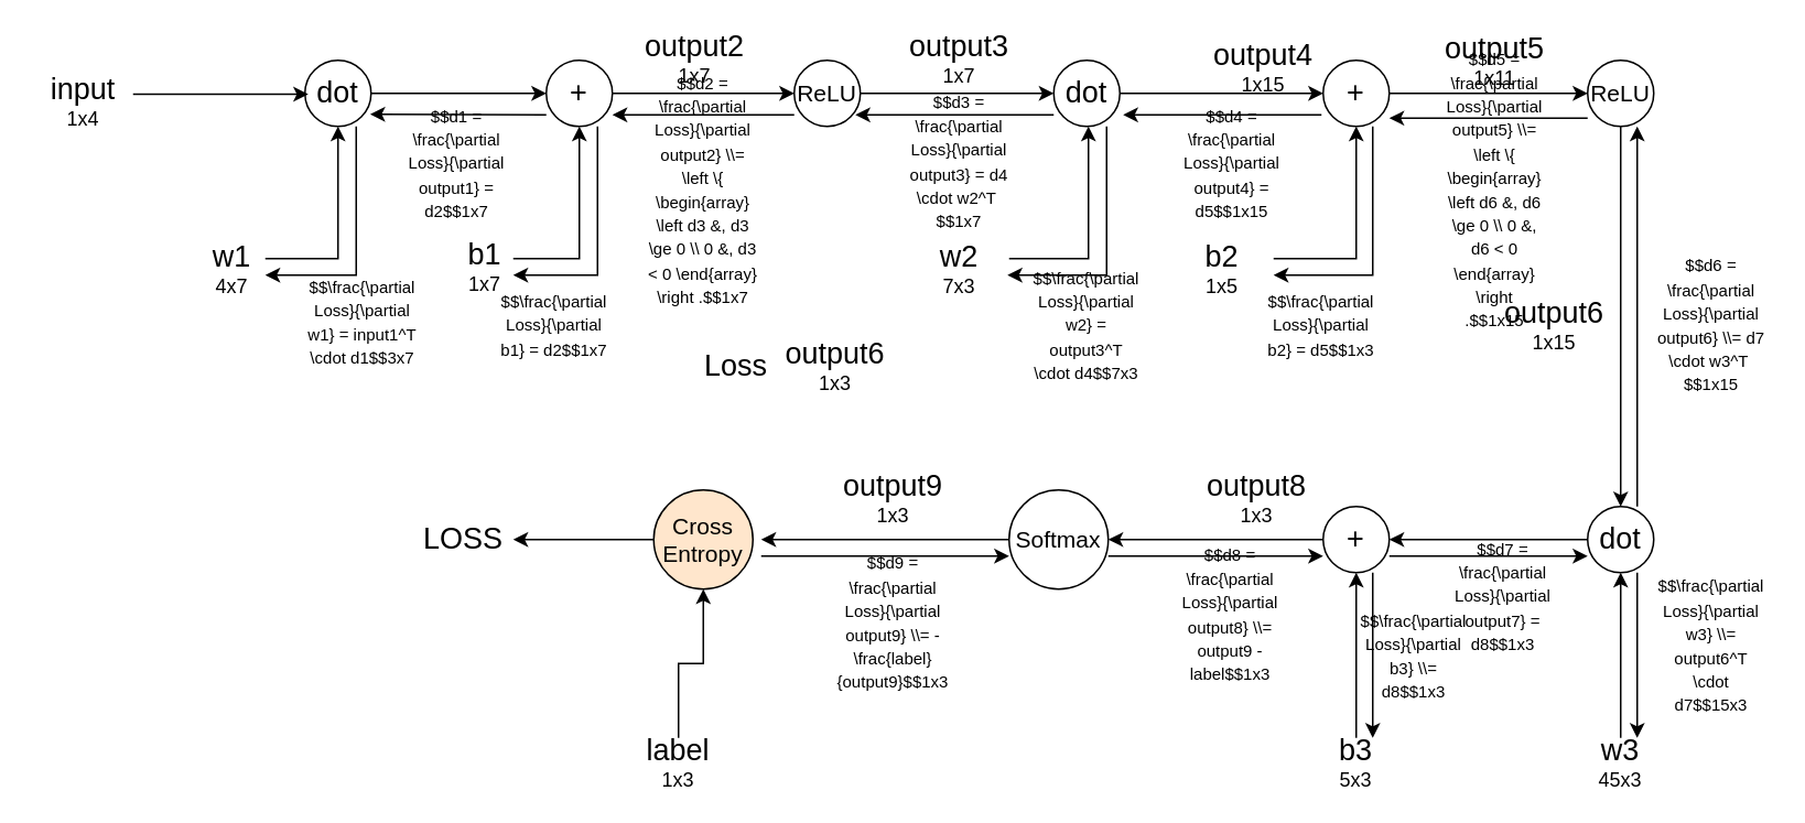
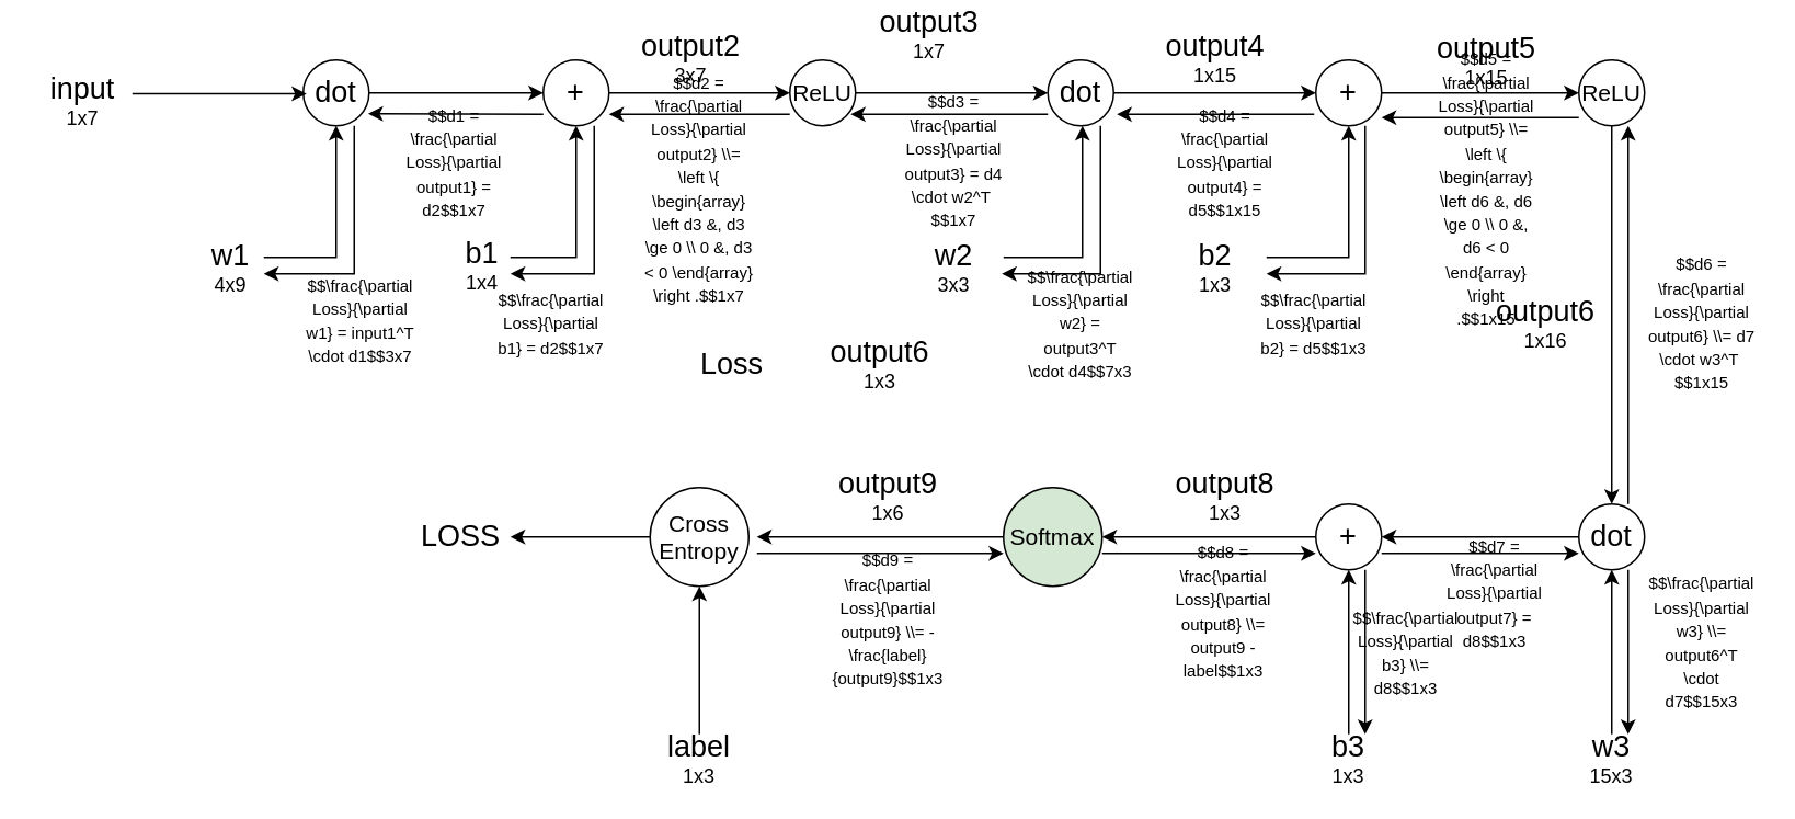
- <mxCell id="30" value="&lt;font&gt;&lt;span style=&quot;font-size: 18px&quot;&gt;output2&lt;/span&gt;&lt;br&gt;&lt;font style=&quot;font-size: 12px&quot;&gt;1x7&lt;/font&gt;&lt;br&gt;&lt;/font&gt;" style="text;html=1;strokeColor=none;fillColor=none;align=center;verticalAlign=middle;whiteSpace=wrap;rounded=0;" parent="1" vertex="1"><mxGeometry x="390" y="20" width="60" height="30" as="geometry" /></mxCell>
+ <mxCell id="30" value="&lt;font&gt;&lt;span style=&quot;font-size: 18px&quot;&gt;output2&lt;/span&gt;&lt;br&gt;&lt;font style=&quot;font-size: 12px&quot;&gt;3x7&lt;/font&gt;&lt;br&gt;&lt;/font&gt;" style="text;html=1;strokeColor=none;fillColor=none;align=center;verticalAlign=middle;whiteSpace=wrap;rounded=0;" parent="1" vertex="1"><mxGeometry x="390" y="20" width="60" height="30" as="geometry" /></mxCell>
- <mxCell id="31" value="&lt;font&gt;&lt;span style=&quot;font-size: 18px&quot;&gt;output3&lt;/span&gt;&lt;br&gt;&lt;font style=&quot;font-size: 12px&quot;&gt;1x7&lt;/font&gt;&lt;br&gt;&lt;/font&gt;" style="text;html=1;strokeColor=none;fillColor=none;align=center;verticalAlign=middle;whiteSpace=wrap;rounded=0;" parent="1" vertex="1"><mxGeometry x="550" y="20" width="60" height="30" as="geometry" /></mxCell>
+ <mxCell id="31" value="&lt;font&gt;&lt;span style=&quot;font-size: 18px&quot;&gt;output3&lt;/span&gt;&lt;br&gt;&lt;font style=&quot;font-size: 12px&quot;&gt;1x7&lt;/font&gt;&lt;br&gt;&lt;/font&gt;" style="text;html=1;strokeColor=none;fillColor=none;align=center;verticalAlign=middle;whiteSpace=wrap;rounded=0;" parent="1" vertex="1"><mxGeometry x="535" y="5" width="60" height="30" as="geometry" /></mxCell>
- <mxCell id="33" value="&lt;font&gt;&lt;span style=&quot;font-size: 18px&quot;&gt;output5&lt;/span&gt;&lt;br&gt;&lt;font style=&quot;font-size: 12px&quot;&gt;1x11&lt;/font&gt;&lt;br&gt;&lt;/font&gt;" style="text;html=1;strokeColor=none;fillColor=none;align=center;verticalAlign=middle;whiteSpace=wrap;rounded=0;" parent="1" vertex="1"><mxGeometry x="874" y="21" width="60" height="30" as="geometry" /></mxCell>
+ <mxCell id="33" value="&lt;font&gt;&lt;span style=&quot;font-size: 18px&quot;&gt;output5&lt;/span&gt;&lt;br&gt;&lt;font style=&quot;font-size: 12px&quot;&gt;1x15&lt;/font&gt;&lt;br&gt;&lt;/font&gt;" style="text;html=1;strokeColor=none;fillColor=none;align=center;verticalAlign=middle;whiteSpace=wrap;rounded=0;" parent="1" vertex="1"><mxGeometry x="874" y="21" width="60" height="30" as="geometry" /></mxCell>
- <mxCell id="32" value="&lt;font&gt;&lt;span style=&quot;font-size: 18px&quot;&gt;output4&lt;/span&gt;&lt;br&gt;&lt;font style=&quot;font-size: 12px&quot;&gt;1x15&lt;/font&gt;&lt;br&gt;&lt;/font&gt;" style="text;html=1;strokeColor=none;fillColor=none;align=center;verticalAlign=middle;whiteSpace=wrap;rounded=0;" parent="1" vertex="1"><mxGeometry x="734" y="25" width="60" height="30" as="geometry" /></mxCell>
+ <mxCell id="32" value="&lt;font&gt;&lt;span style=&quot;font-size: 18px&quot;&gt;output4&lt;/span&gt;&lt;br&gt;&lt;font style=&quot;font-size: 12px&quot;&gt;1x15&lt;/font&gt;&lt;br&gt;&lt;/font&gt;" style="text;html=1;strokeColor=none;fillColor=none;align=center;verticalAlign=middle;whiteSpace=wrap;rounded=0;" parent="1" vertex="1"><mxGeometry x="709" y="20" width="60" height="30" as="geometry" /></mxCell>
- <mxCell id="4" value="&lt;font&gt;&lt;span style=&quot;font-size: 18px&quot;&gt;input&lt;/span&gt;&lt;br&gt;&lt;font style=&quot;font-size: 12px&quot;&gt;1x4&lt;/font&gt;&lt;br&gt;&lt;/font&gt;" style="text;html=1;strokeColor=none;fillColor=none;align=center;verticalAlign=middle;whiteSpace=wrap;rounded=0;" parent="1" vertex="1"><mxGeometry x="20" y="46" width="60" height="30" as="geometry" /></mxCell>
+ <mxCell id="4" value="&lt;font&gt;&lt;span style=&quot;font-size: 18px&quot;&gt;input&lt;/span&gt;&lt;br&gt;&lt;font style=&quot;font-size: 12px&quot;&gt;1x7&lt;/font&gt;&lt;br&gt;&lt;/font&gt;" style="text;html=1;strokeColor=none;fillColor=none;align=center;verticalAlign=middle;whiteSpace=wrap;rounded=0;" parent="1" vertex="1"><mxGeometry x="20" y="46" width="60" height="30" as="geometry" /></mxCell>
- <mxCell id="9" value="&lt;span style=&quot;font-size: 18px&quot;&gt;b1&lt;/span&gt;&lt;br&gt;&lt;font style=&quot;font-size: 12px&quot;&gt;1x7&lt;/font&gt;" style="text;html=1;strokeColor=none;fillColor=none;align=center;verticalAlign=middle;whiteSpace=wrap;rounded=0;" parent="1" vertex="1"><mxGeometry x="263" y="146" width="60" height="30" as="geometry" /></mxCell>
+ <mxCell id="9" value="&lt;span style=&quot;font-size: 18px&quot;&gt;b1&lt;/span&gt;&lt;br&gt;&lt;font style=&quot;font-size: 12px&quot;&gt;1x4&lt;/font&gt;" style="text;html=1;strokeColor=none;fillColor=none;align=center;verticalAlign=middle;whiteSpace=wrap;rounded=0;" parent="1" vertex="1"><mxGeometry x="263" y="146" width="60" height="30" as="geometry" /></mxCell>
- <mxCell id="5" value="&lt;span style=&quot;font-size: 18px&quot;&gt;w1&lt;/span&gt;&lt;br&gt;&lt;font style=&quot;font-size: 12px&quot;&gt;4x7&lt;/font&gt;" style="text;html=1;strokeColor=none;fillColor=none;align=center;verticalAlign=middle;whiteSpace=wrap;rounded=0;" parent="1" vertex="1"><mxGeometry x="110" y="147" width="60" height="30" as="geometry" /></mxCell>
+ <mxCell id="5" value="&lt;span style=&quot;font-size: 18px&quot;&gt;w1&lt;/span&gt;&lt;br&gt;&lt;font style=&quot;font-size: 12px&quot;&gt;4x9&lt;/font&gt;" style="text;html=1;strokeColor=none;fillColor=none;align=center;verticalAlign=middle;whiteSpace=wrap;rounded=0;" parent="1" vertex="1"><mxGeometry x="110" y="147" width="60" height="30" as="geometry" /></mxCell>
- <mxCell id="14" value="&lt;span style=&quot;font-size: 18px&quot;&gt;w2&lt;/span&gt;&lt;br&gt;&lt;font style=&quot;font-size: 12px&quot;&gt;7x3&lt;/font&gt;" style="text;html=1;strokeColor=none;fillColor=none;align=center;verticalAlign=middle;whiteSpace=wrap;rounded=0;" parent="1" vertex="1"><mxGeometry x="550" y="147" width="60" height="30" as="geometry" /></mxCell>
+ <mxCell id="14" value="&lt;span style=&quot;font-size: 18px&quot;&gt;w2&lt;/span&gt;&lt;br&gt;&lt;font style=&quot;font-size: 12px&quot;&gt;3x3&lt;/font&gt;" style="text;html=1;strokeColor=none;fillColor=none;align=center;verticalAlign=middle;whiteSpace=wrap;rounded=0;" parent="1" vertex="1"><mxGeometry x="550" y="147" width="60" height="30" as="geometry" /></mxCell>
- <mxCell id="19" value="&lt;span style=&quot;font-size: 18px&quot;&gt;b2&lt;/span&gt;&lt;br&gt;&lt;font style=&quot;font-size: 12px&quot;&gt;1x5&lt;/font&gt;" style="text;html=1;strokeColor=none;fillColor=none;align=center;verticalAlign=middle;whiteSpace=wrap;rounded=0;" parent="1" vertex="1"><mxGeometry x="709" y="147" width="60" height="30" as="geometry" /></mxCell>
+ <mxCell id="19" value="&lt;span style=&quot;font-size: 18px&quot;&gt;b2&lt;/span&gt;&lt;br&gt;&lt;font style=&quot;font-size: 12px&quot;&gt;1x3&lt;/font&gt;" style="text;html=1;strokeColor=none;fillColor=none;align=center;verticalAlign=middle;whiteSpace=wrap;rounded=0;" parent="1" vertex="1"><mxGeometry x="709" y="147" width="60" height="30" as="geometry" /></mxCell>
- <mxCell id="60" value="&lt;font&gt;&lt;span style=&quot;font-size: 18px&quot;&gt;output6&lt;/span&gt;&lt;br&gt;&lt;font style=&quot;font-size: 12px&quot;&gt;1x15&lt;/font&gt;&lt;br&gt;&lt;/font&gt;" style="text;html=1;strokeColor=none;fillColor=none;align=center;verticalAlign=middle;whiteSpace=wrap;rounded=0;" parent="1" vertex="1"><mxGeometry x="910" y="181" width="60" height="30" as="geometry" /></mxCell>
+ <mxCell id="60" value="&lt;font&gt;&lt;span style=&quot;font-size: 18px&quot;&gt;output6&lt;/span&gt;&lt;br&gt;&lt;font style=&quot;font-size: 12px&quot;&gt;1x16&lt;/font&gt;&lt;br&gt;&lt;/font&gt;" style="text;html=1;strokeColor=none;fillColor=none;align=center;verticalAlign=middle;whiteSpace=wrap;rounded=0;" parent="1" vertex="1"><mxGeometry x="910" y="181" width="60" height="30" as="geometry" /></mxCell>
- <mxCell id="34" value="&lt;font&gt;&lt;span style=&quot;font-size: 18px&quot;&gt;output6&lt;/span&gt;&lt;br&gt;&lt;font style=&quot;font-size: 12px&quot;&gt;1x3&lt;/font&gt;&lt;br&gt;&lt;/font&gt;" style="text;html=1;strokeColor=none;fillColor=none;align=center;verticalAlign=middle;whiteSpace=wrap;rounded=0;" parent="1" vertex="1"><mxGeometry x="474.5" y="206" width="60" height="30" as="geometry" /></mxCell>
+ <mxCell id="34" value="&lt;font&gt;&lt;span style=&quot;font-size: 18px&quot;&gt;output6&lt;/span&gt;&lt;br&gt;&lt;font style=&quot;font-size: 12px&quot;&gt;1x3&lt;/font&gt;&lt;br&gt;&lt;/font&gt;" style="text;html=1;strokeColor=none;fillColor=none;align=center;verticalAlign=middle;whiteSpace=wrap;rounded=0;" parent="1" vertex="1"><mxGeometry x="504.5" y="206" width="60" height="30" as="geometry" /></mxCell>
- <mxCell id="64" value="&lt;font&gt;&lt;span style=&quot;font-size: 18px&quot;&gt;output9&lt;/span&gt;&lt;br&gt;&lt;font style=&quot;font-size: 12px&quot;&gt;1x3&lt;/font&gt;&lt;br&gt;&lt;/font&gt;" style="text;html=1;strokeColor=none;fillColor=none;align=center;verticalAlign=middle;whiteSpace=wrap;rounded=0;" parent="1" vertex="1"><mxGeometry x="510" y="286" width="60" height="30" as="geometry" /></mxCell>
+ <mxCell id="64" value="&lt;font&gt;&lt;span style=&quot;font-size: 18px&quot;&gt;output9&lt;/span&gt;&lt;br&gt;&lt;font style=&quot;font-size: 12px&quot;&gt;1x6&lt;/font&gt;&lt;br&gt;&lt;/font&gt;" style="text;html=1;strokeColor=none;fillColor=none;align=center;verticalAlign=middle;whiteSpace=wrap;rounded=0;" parent="1" vertex="1"><mxGeometry x="510" y="286" width="60" height="30" as="geometry" /></mxCell>
- <mxCell id="63" value="&lt;font&gt;&lt;span style=&quot;font-size: 18px&quot;&gt;output8&lt;/span&gt;&lt;br&gt;&lt;font style=&quot;font-size: 12px&quot;&gt;1x3&lt;/font&gt;&lt;br&gt;&lt;/font&gt;" style="text;html=1;strokeColor=none;fillColor=none;align=center;verticalAlign=middle;whiteSpace=wrap;rounded=0;" parent="1" vertex="1"><mxGeometry x="730" y="286" width="60" height="30" as="geometry" /></mxCell>
+ <mxCell id="63" value="&lt;font&gt;&lt;span style=&quot;font-size: 18px&quot;&gt;output8&lt;/span&gt;&lt;br&gt;&lt;font style=&quot;font-size: 12px&quot;&gt;1x3&lt;/font&gt;&lt;br&gt;&lt;/font&gt;" style="text;html=1;strokeColor=none;fillColor=none;align=center;verticalAlign=middle;whiteSpace=wrap;rounded=0;" parent="1" vertex="1"><mxGeometry x="715" y="286" width="60" height="30" as="geometry" /></mxCell>
- <mxCell id="23" value="&lt;font&gt;&lt;font style=&quot;font-size: 14px&quot;&gt;Cross Entropy&lt;/font&gt;&lt;br&gt;&lt;/font&gt;" style="ellipse;whiteSpace=wrap;html=1;aspect=fixed;fillColor=#ffe6cc;" parent="1" vertex="1"><mxGeometry x="395" y="296" width="60" height="60" as="geometry" /></mxCell>
+ <mxCell id="23" value="&lt;font&gt;&lt;font style=&quot;font-size: 14px&quot;&gt;Cross Entropy&lt;/font&gt;&lt;br&gt;&lt;/font&gt;" style="ellipse;whiteSpace=wrap;html=1;aspect=fixed;" parent="1" vertex="1"><mxGeometry x="395" y="296" width="60" height="60" as="geometry" /></mxCell>
- <mxCell id="21" value="&lt;font&gt;&lt;font style=&quot;font-size: 14px&quot;&gt;Softmax&lt;/font&gt;&lt;br&gt;&lt;/font&gt;" style="ellipse;whiteSpace=wrap;html=1;aspect=fixed;" parent="1" vertex="1"><mxGeometry x="610" y="296" width="60" height="60" as="geometry" /></mxCell>
+ <mxCell id="21" value="&lt;font&gt;&lt;font style=&quot;font-size: 14px&quot;&gt;Softmax&lt;/font&gt;&lt;br&gt;&lt;/font&gt;" style="ellipse;whiteSpace=wrap;html=1;aspect=fixed;fillColor=#d5e8d4;" parent="1" vertex="1"><mxGeometry x="610" y="296" width="60" height="60" as="geometry" /></mxCell>
- <mxCell id="29" value="&lt;span style=&quot;font-size: 18px&quot;&gt;label&lt;/span&gt;&lt;br&gt;&lt;font style=&quot;font-size: 12px&quot;&gt;1x3&lt;/font&gt;" style="text;html=1;strokeColor=none;fillColor=none;align=center;verticalAlign=middle;whiteSpace=wrap;rounded=0;" parent="1" vertex="1"><mxGeometry x="380" y="446" width="60" height="30" as="geometry" /></mxCell>
+ <mxCell id="29" value="&lt;span style=&quot;font-size: 18px&quot;&gt;label&lt;/span&gt;&lt;br&gt;&lt;font style=&quot;font-size: 12px&quot;&gt;1x3&lt;/font&gt;" style="text;html=1;strokeColor=none;fillColor=none;align=center;verticalAlign=middle;whiteSpace=wrap;rounded=0;" parent="1" vertex="1"><mxGeometry x="395" y="446" width="60" height="30" as="geometry" /></mxCell>
- <mxCell id="66" value="&lt;span style=&quot;font-size: 18px&quot;&gt;b3&lt;/span&gt;&lt;br&gt;5x3" style="text;html=1;strokeColor=none;fillColor=none;align=center;verticalAlign=middle;whiteSpace=wrap;rounded=0;" parent="1" vertex="1"><mxGeometry x="790" y="446" width="60" height="30" as="geometry" /></mxCell>
+ <mxCell id="66" value="&lt;span style=&quot;font-size: 18px&quot;&gt;b3&lt;/span&gt;&lt;br&gt;1x3" style="text;html=1;strokeColor=none;fillColor=none;align=center;verticalAlign=middle;whiteSpace=wrap;rounded=0;" parent="1" vertex="1"><mxGeometry x="790" y="446" width="60" height="30" as="geometry" /></mxCell>
- <mxCell id="62" value="&lt;span style=&quot;font-size: 18px&quot;&gt;w3&lt;/span&gt;&lt;br&gt;&lt;font style=&quot;font-size: 12px&quot;&gt;45x3&lt;/font&gt;" style="text;html=1;strokeColor=none;fillColor=none;align=center;verticalAlign=middle;whiteSpace=wrap;rounded=0;" parent="1" vertex="1"><mxGeometry x="950" y="446" width="60" height="30" as="geometry" /></mxCell>
+ <mxCell id="62" value="&lt;span style=&quot;font-size: 18px&quot;&gt;w3&lt;/span&gt;&lt;br&gt;&lt;font style=&quot;font-size: 12px&quot;&gt;15x3&lt;/font&gt;" style="text;html=1;strokeColor=none;fillColor=none;align=center;verticalAlign=middle;whiteSpace=wrap;rounded=0;" parent="1" vertex="1"><mxGeometry x="950" y="446" width="60" height="30" as="geometry" /></mxCell>
